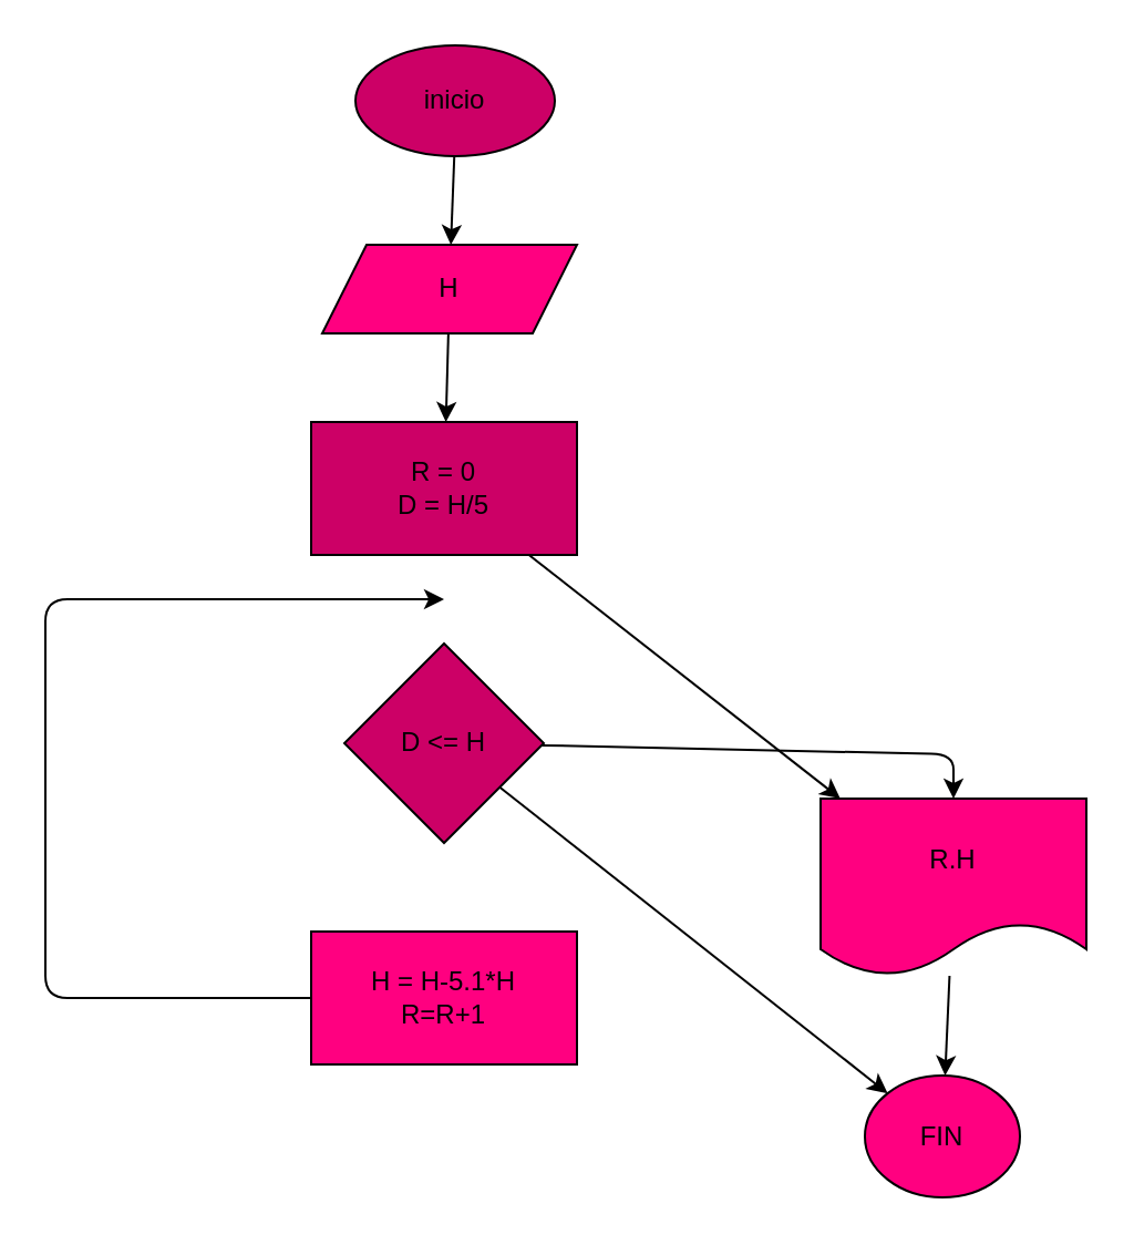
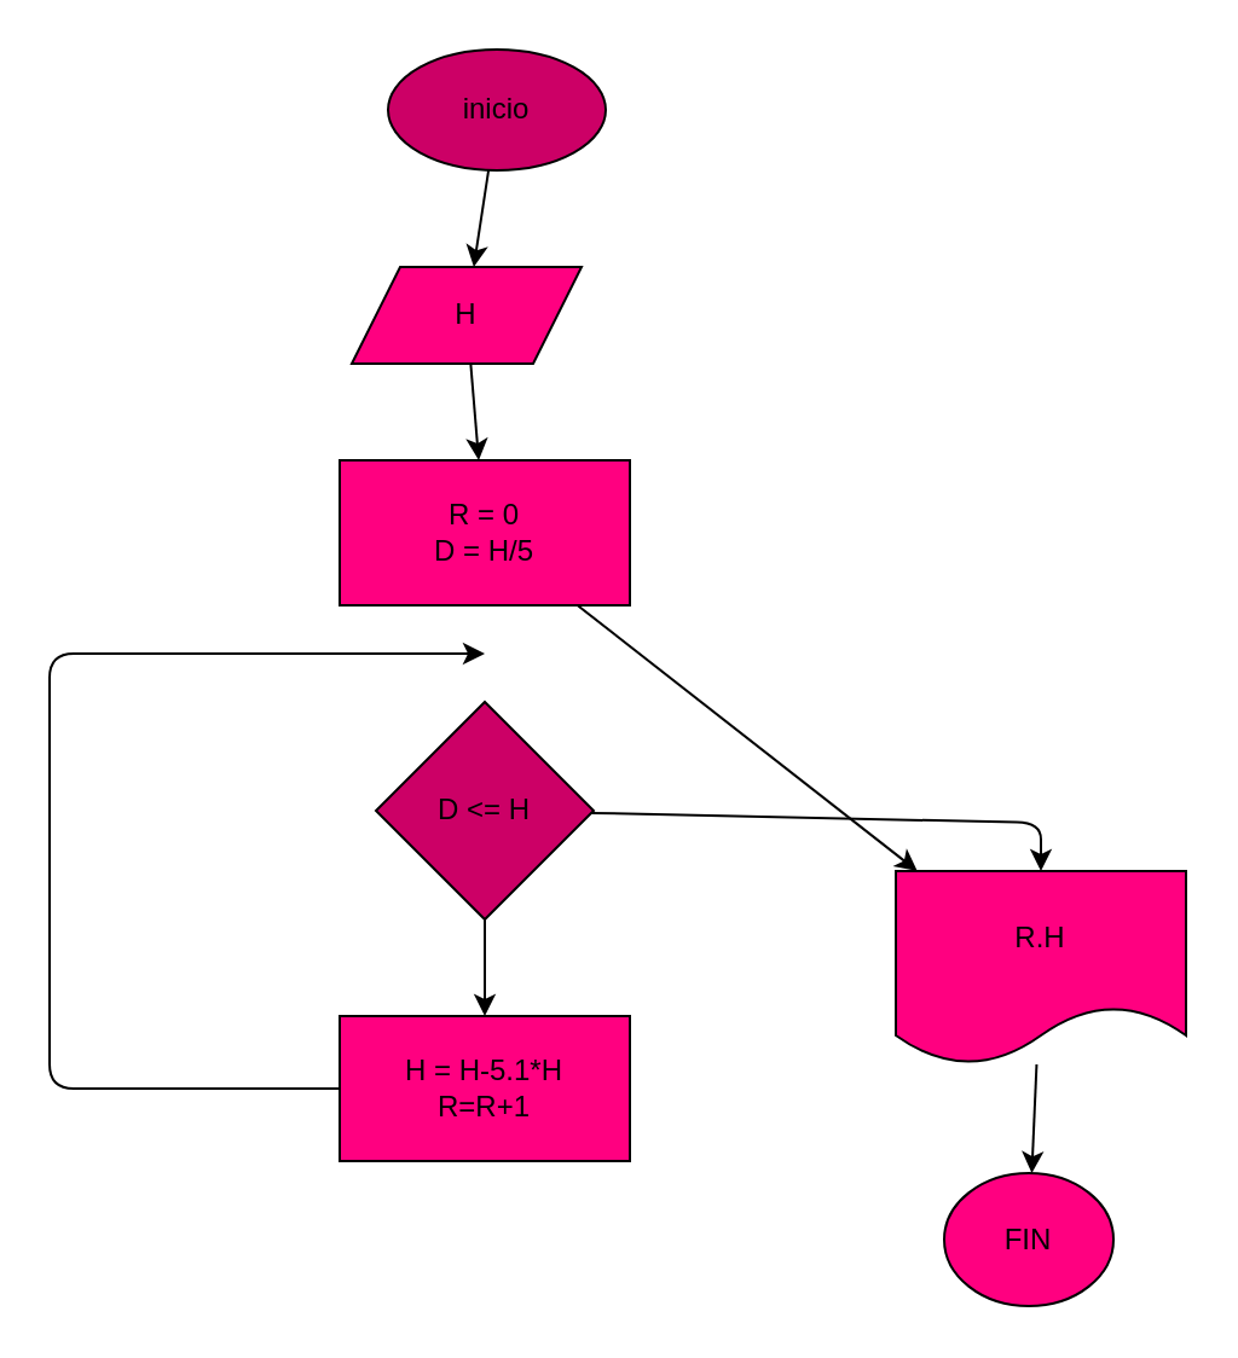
- <mxCell id="5" value="H" style="shape=parallelogram;perimeter=parallelogramPerimeter;whiteSpace=wrap;html=1;fixedSize=1;fillColor=#FF0080;" vertex="1" parent="1"><mxGeometry x="145" y="110" width="115" height="40" as="geometry" /></mxCell>
+ <mxCell id="5" value="H" style="shape=parallelogram;perimeter=parallelogramPerimeter;whiteSpace=wrap;html=1;fixedSize=1;fillColor=#FF0080;" vertex="1" parent="1"><mxGeometry x="145" y="110" width="95" height="40" as="geometry" /></mxCell>
- <mxCell id="7" value="R = 0&lt;br&gt;D = H/5" style="whiteSpace=wrap;html=1;fillColor=#cc0066;" vertex="1" parent="1"><mxGeometry x="140" y="190" width="120" height="60" as="geometry" /></mxCell>
+ <mxCell id="7" value="R = 0&lt;br&gt;D = H/5" style="whiteSpace=wrap;html=1;fillColor=#FF0080;" vertex="1" parent="1"><mxGeometry x="140" y="190" width="120" height="60" as="geometry" /></mxCell>
- <mxCell id="8" value="" style="edgeStyle=none;html=1;" edge="1" parent="1" source="10" target="15"><mxGeometry relative="1" as="geometry" /></mxCell>
+ <mxCell id="8" value="" style="edgeStyle=none;html=1;" edge="1" parent="1" source="10" target="12"><mxGeometry relative="1" as="geometry" /></mxCell>
